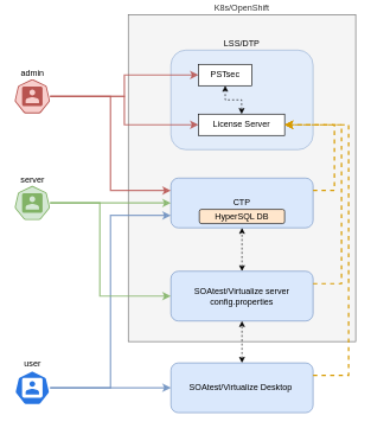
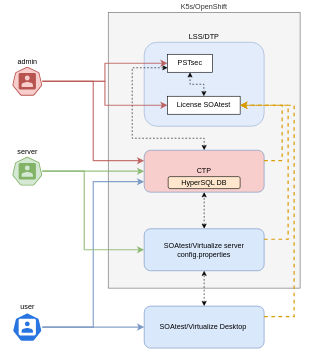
- <mxCell id="2" value="K8s/OpenShift" style="rounded=0;whiteSpace=wrap;html=1;fillColor=#f5f5f5;fontColor=#333333;strokeColor=#666666;labelPosition=center;verticalLabelPosition=top;align=center;verticalAlign=bottom;" vertex="1" parent="1"><mxGeometry x="180" y="20" width="320" height="460" as="geometry" /></mxCell>
+ <mxCell id="2" value="K5s/OpenShift" style="rounded=0;whiteSpace=wrap;html=1;fillColor=#f5f5f5;fontColor=#333333;strokeColor=#666666;labelPosition=center;verticalLabelPosition=top;align=center;verticalAlign=bottom;" vertex="1" parent="1"><mxGeometry x="180" y="20" width="320" height="460" as="geometry" /></mxCell>
- <mxCell id="15" value="License Server" style="rounded=0;whiteSpace=wrap;html=1;" parent="1" vertex="1"><mxGeometry x="278.93" y="160" width="121.07" height="30" as="geometry" /></mxCell>
+ <mxCell id="15" value="License SOAtest" style="rounded=0;whiteSpace=wrap;html=1;" parent="1" vertex="1"><mxGeometry x="278.93" y="160" width="121.07" height="30" as="geometry" /></mxCell>
+ <mxCell id="4" style="edgeStyle=orthogonalEdgeStyle;rounded=0;orthogonalLoop=1;jettySize=auto;html=1;entryX=0;entryY=0.75;entryDx=0;entryDy=0;startArrow=classic;startFill=1;dashed=1;strokeWidth=1;" parent="1" source="5" target="16" edge="1"><mxGeometry relative="1" as="geometry"><Array as="points"><mxPoint x="340" y="230" /><mxPoint x="220" y="230" /><mxPoint x="220" y="113" /></Array></mxGeometry></mxCell>
- <mxCell id="5" value="CTP" style="rounded=1;whiteSpace=wrap;html=1;fillColor=#dae8fc;strokeColor=#6c8ebf;" parent="1" vertex="1"><mxGeometry x="240" y="250" width="200" height="70" as="geometry" /></mxCell>
+ <mxCell id="5" value="CTP" style="rounded=1;whiteSpace=wrap;html=1;fillColor=#f8cecc;strokeColor=#6c8ebf;" parent="1" vertex="1"><mxGeometry x="240" y="250" width="200" height="70" as="geometry" /></mxCell>
